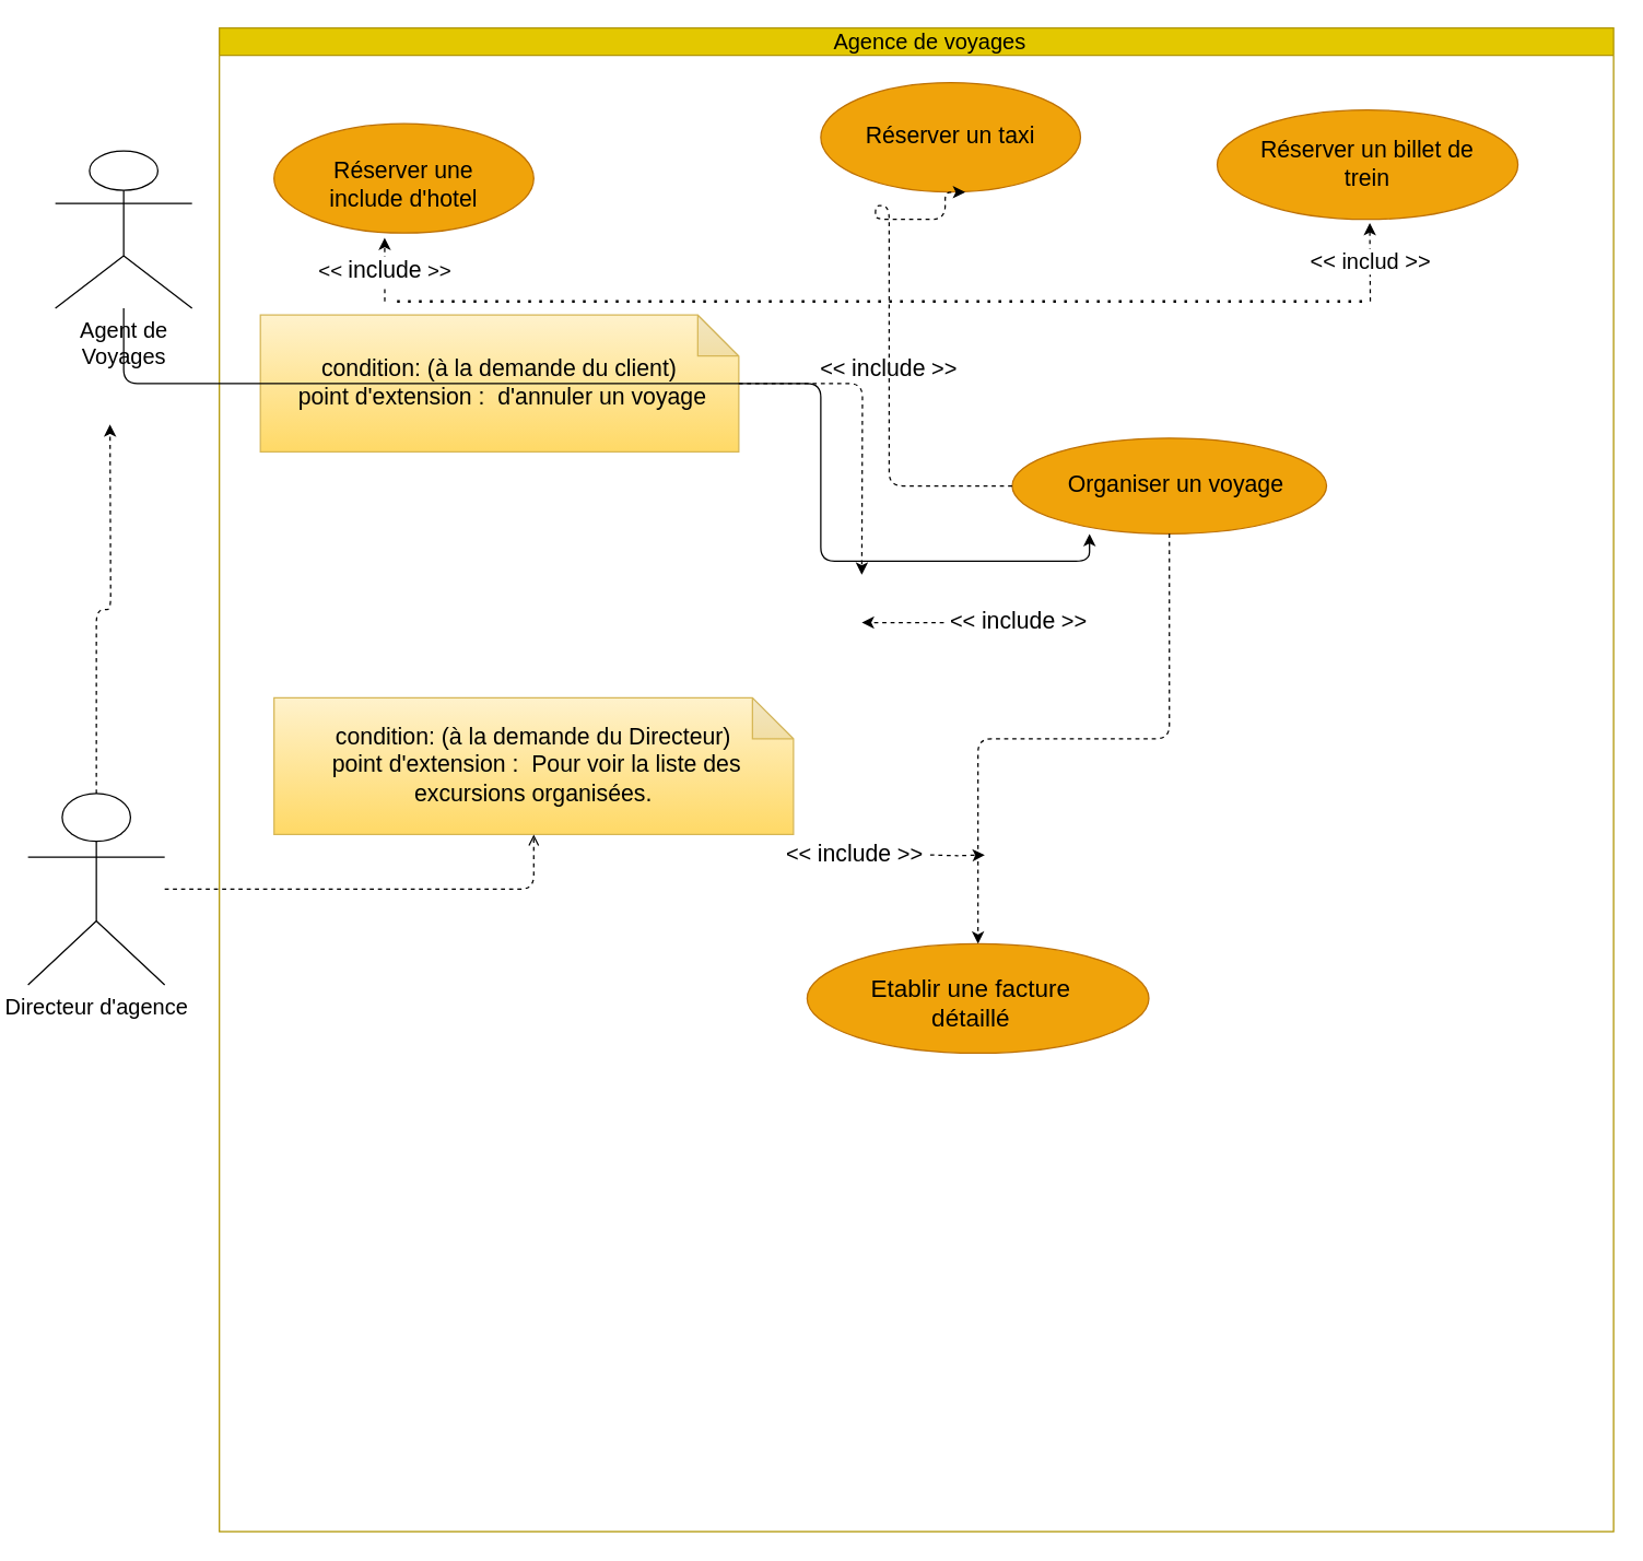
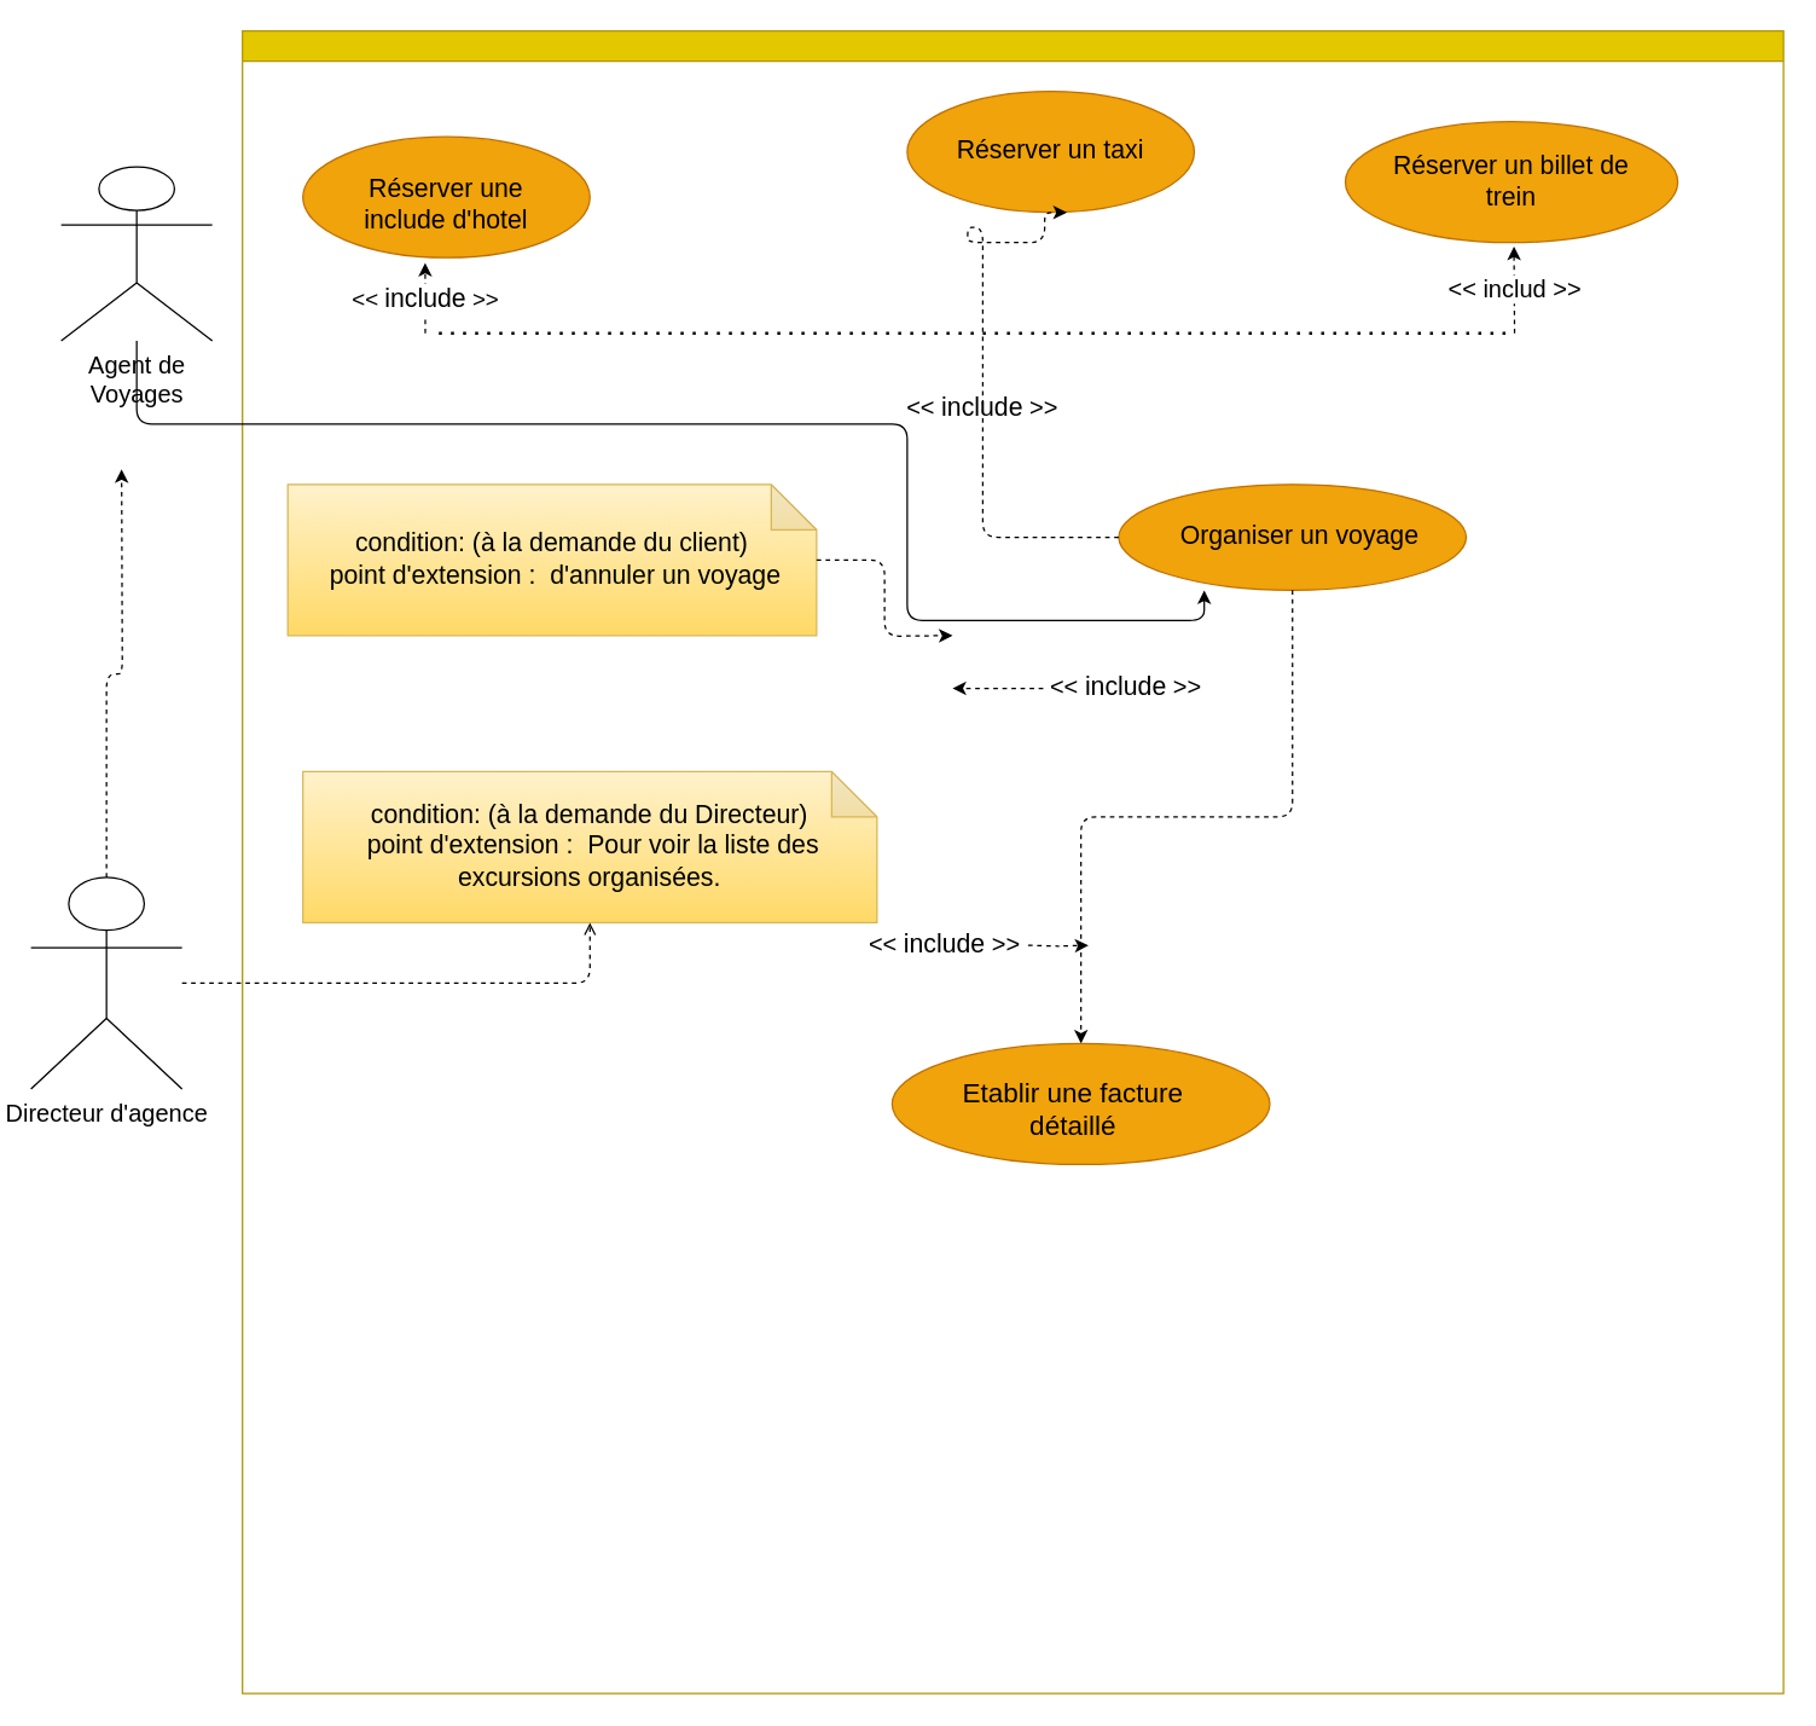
- <mxCell id="20" value="Agence de voyages" style="text;html=1;strokeColor=none;fillColor=none;align=center;verticalAlign=middle;whiteSpace=wrap;rounded=0;glass=0;fontSize=16;" vertex="1" parent="2"><mxGeometry x="370" width="300" height="20" as="geometry" /></mxCell>
- <mxCell id="22" value="&lt;font style=&quot;font-size: 17px&quot;&gt;condition: (à la demande du client)&lt;br&gt;&amp;nbsp;point d'extension :&amp;nbsp;&amp;nbsp;d'annuler un voyage&lt;/font&gt;" style="shape=note;whiteSpace=wrap;html=1;backgroundOutline=1;darkOpacity=0.05;glass=0;gradientColor=#ffd966;fontSize=16;fillColor=#fff2cc;strokeColor=#d6b656;" vertex="1" parent="2"><mxGeometry x="30" y="210" width="350" height="100" as="geometry" /></mxCell>
+ <mxCell id="22" value="&lt;font style=&quot;font-size: 17px&quot;&gt;condition: (à la demande du client)&lt;br&gt;&amp;nbsp;point d'extension :&amp;nbsp;&amp;nbsp;d'annuler un voyage&lt;/font&gt;" style="shape=note;whiteSpace=wrap;html=1;backgroundOutline=1;darkOpacity=0.05;glass=0;gradientColor=#ffd966;fontSize=16;fillColor=#fff2cc;strokeColor=#d6b656;" vertex="1" parent="2"><mxGeometry x="30" y="300" width="350" height="100" as="geometry" /></mxCell>
